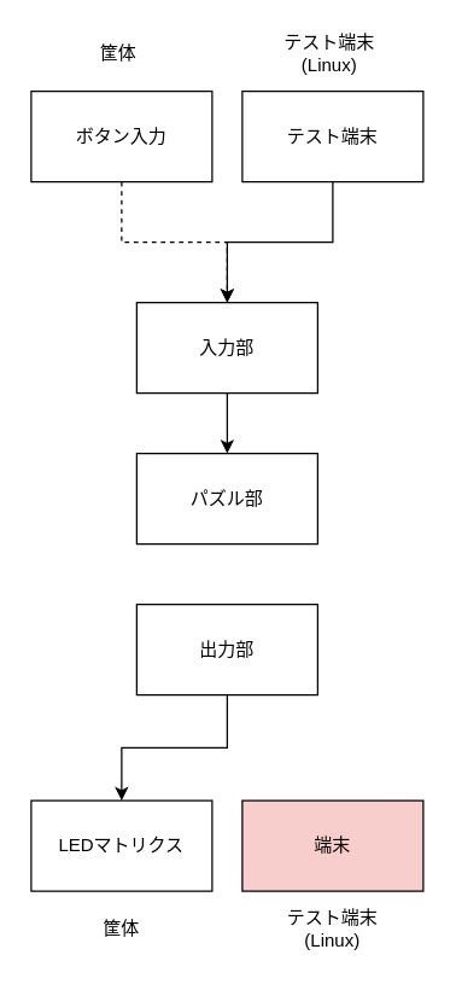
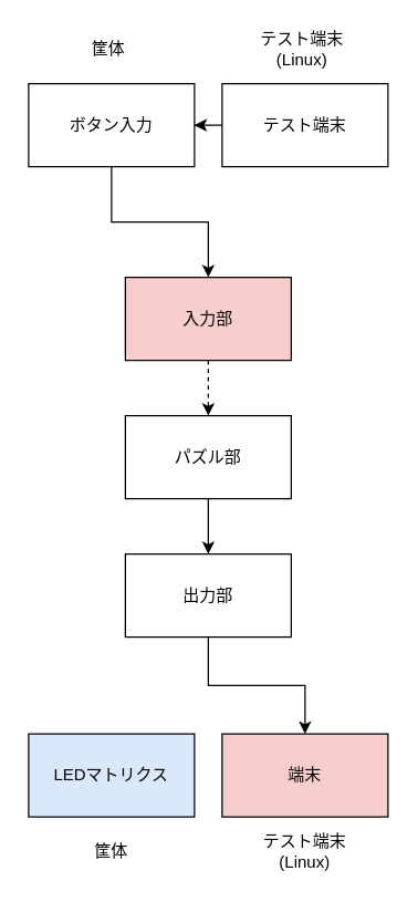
- <mxCell id="2" value="" style="edgeStyle=orthogonalEdgeStyle;rounded=0;orthogonalLoop=1;jettySize=auto;html=1;dashed=1;" edge="1" parent="1" source="3" target="5"><mxGeometry relative="1" as="geometry" /></mxCell>
+ <mxCell id="2" value="" style="edgeStyle=orthogonalEdgeStyle;rounded=0;orthogonalLoop=1;jettySize=auto;html=1;" edge="1" parent="1" source="3" target="5"><mxGeometry relative="1" as="geometry" /></mxCell>
- <mxCell id="11" value="" style="edgeStyle=orthogonalEdgeStyle;rounded=0;orthogonalLoop=1;jettySize=auto;html=1;entryX=0.5;entryY=0;entryDx=0;entryDy=0;" edge="1" parent="1" source="12" target="5"><mxGeometry relative="1" as="geometry"><mxPoint x="300" y="190" as="targetPoint" /></mxGeometry></mxCell>
+ <mxCell id="11" value="" style="edgeStyle=orthogonalEdgeStyle;rounded=0;orthogonalLoop=1;jettySize=auto;html=1;" edge="1" parent="1" source="12" target="3"><mxGeometry relative="1" as="geometry"><mxPoint x="300" y="190" as="targetPoint" /></mxGeometry></mxCell>
- <mxCell id="5" value="入力部" style="rounded=0;whiteSpace=wrap;html=1;" vertex="1" parent="1"><mxGeometry x="90" y="200" width="120" height="60" as="geometry" /></mxCell>
+ <mxCell id="5" value="入力部" style="rounded=0;whiteSpace=wrap;html=1;fillColor=#f8cecc;" vertex="1" parent="1"><mxGeometry x="90" y="200" width="120" height="60" as="geometry" /></mxCell>
- <mxCell id="4" value="" style="edgeStyle=orthogonalEdgeStyle;rounded=0;orthogonalLoop=1;jettySize=auto;html=1;entryX=0.5;entryY=0;entryDx=0;entryDy=0;" edge="1" parent="1" source="5" target="13"><mxGeometry relative="1" as="geometry"><mxPoint x="150" y="310" as="targetPoint" /></mxGeometry></mxCell>
+ <mxCell id="4" value="" style="edgeStyle=orthogonalEdgeStyle;rounded=0;orthogonalLoop=1;jettySize=auto;html=1;entryX=0.5;entryY=0;entryDx=0;entryDy=0;dashed=1;" edge="1" parent="1" source="5" target="13"><mxGeometry relative="1" as="geometry"><mxPoint x="150" y="310" as="targetPoint" /></mxGeometry></mxCell>
+ <mxCell id="14" value="" style="edgeStyle=orthogonalEdgeStyle;rounded=0;orthogonalLoop=1;jettySize=auto;html=1;entryX=0.5;entryY=0;entryDx=0;entryDy=0;exitX=0.5;exitY=1;exitDx=0;exitDy=0;" edge="1" parent="1" source="13" target="8"><mxGeometry relative="1" as="geometry"><mxPoint x="160" y="260" as="sourcePoint" /><mxPoint x="160" y="310" as="targetPoint" /></mxGeometry></mxCell>
- <mxCell id="6" value="" style="edgeStyle=orthogonalEdgeStyle;rounded=0;orthogonalLoop=1;jettySize=auto;html=1;" edge="1" parent="1" source="8" target="9"><mxGeometry relative="1" as="geometry" /></mxCell>
+ <mxCell id="7" value="" style="edgeStyle=orthogonalEdgeStyle;rounded=0;orthogonalLoop=1;jettySize=auto;html=1;" edge="1" parent="1" source="8" target="10"><mxGeometry relative="1" as="geometry" /></mxCell>
- <mxCell id="9" value="LEDマトリクス" style="rounded=0;whiteSpace=wrap;html=1;" vertex="1" parent="1"><mxGeometry x="20" y="530" width="120" height="60" as="geometry" /></mxCell>
+ <mxCell id="9" value="LEDマトリクス" style="rounded=0;whiteSpace=wrap;html=1;fillColor=#dae8fc;" vertex="1" parent="1"><mxGeometry x="20" y="530" width="120" height="60" as="geometry" /></mxCell>
